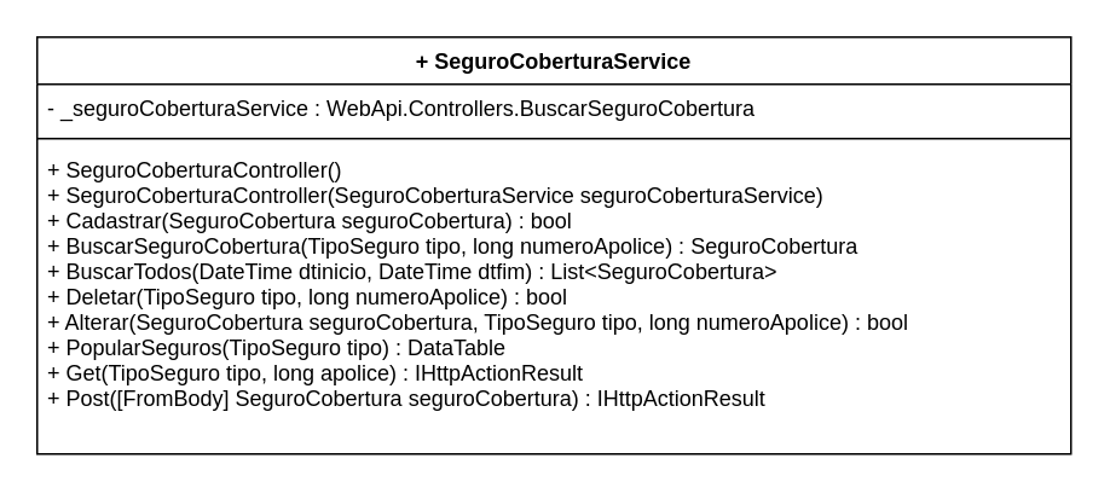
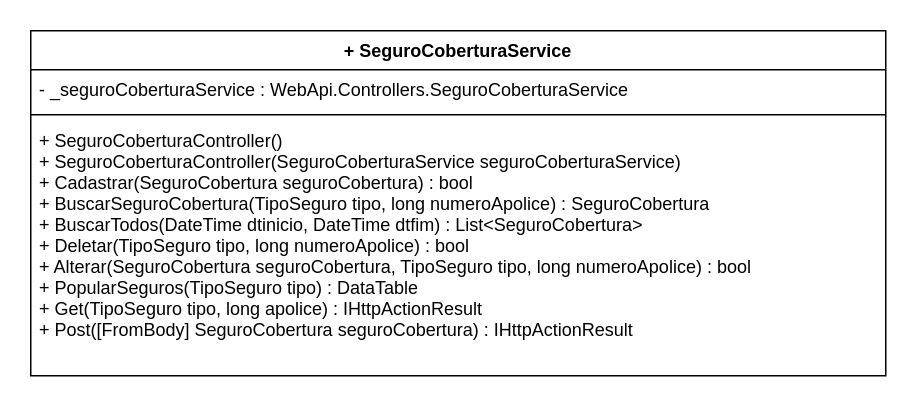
- <mxCell id="3" value="- _seguroCoberturaService : WebApi.Controllers.BuscarSeguroCobertura" style="text;strokeColor=none;fillColor=none;align=left;verticalAlign=top;spacingLeft=4;spacingRight=4;overflow=hidden;rotatable=0;points=[[0,0.5],[1,0.5]];portConstraint=eastwest;" parent="2" vertex="1"><mxGeometry y="26" width="570" height="26" as="geometry" /></mxCell>
+ <mxCell id="3" value="- _seguroCoberturaService : WebApi.Controllers.SeguroCoberturaService" style="text;strokeColor=none;fillColor=none;align=left;verticalAlign=top;spacingLeft=4;spacingRight=4;overflow=hidden;rotatable=0;points=[[0,0.5],[1,0.5]];portConstraint=eastwest;" parent="2" vertex="1"><mxGeometry y="26" width="570" height="26" as="geometry" /></mxCell>
